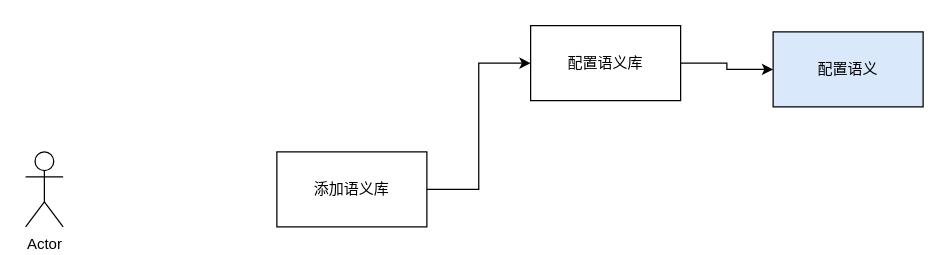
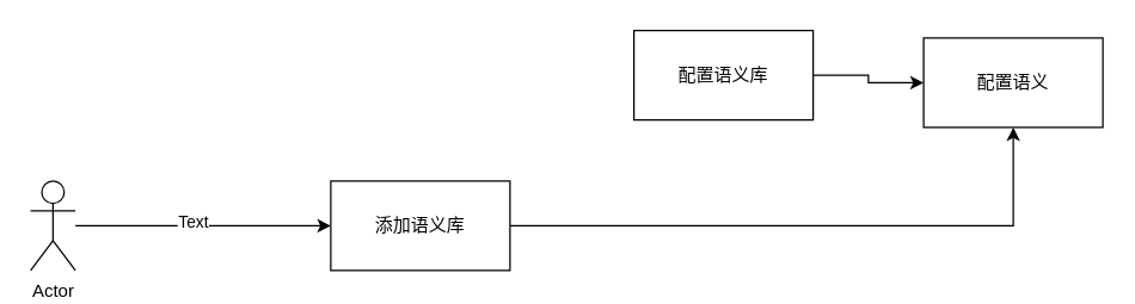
- <mxCell id="9" value="配置语义" style="rounded=0;whiteSpace=wrap;html=1;fillColor=#dae8fc;" vertex="1" parent="1"><mxGeometry x="618" y="25" width="120" height="60" as="geometry" /></mxCell>
+ <mxCell id="9" value="配置语义" style="rounded=0;whiteSpace=wrap;html=1;" vertex="1" parent="1"><mxGeometry x="618" y="25" width="120" height="60" as="geometry" /></mxCell>
- <mxCell id="5" style="edgeStyle=orthogonalEdgeStyle;rounded=0;orthogonalLoop=1;jettySize=auto;html=1;entryX=0;entryY=0.5;entryDx=0;entryDy=0;" edge="1" parent="1" source="6" target="8"><mxGeometry relative="1" as="geometry" /></mxCell>
+ <mxCell id="5" style="edgeStyle=orthogonalEdgeStyle;rounded=0;orthogonalLoop=1;jettySize=auto;html=1;" edge="1" parent="1" source="6" target="9"><mxGeometry relative="1" as="geometry" /></mxCell>
+ <mxCell id="2" style="edgeStyle=orthogonalEdgeStyle;rounded=0;orthogonalLoop=1;jettySize=auto;html=1;" edge="1" parent="1" source="4" target="6"><mxGeometry relative="1" as="geometry" /></mxCell>
+ <mxCell id="3" value="Text" style="edgeLabel;html=1;align=center;verticalAlign=middle;resizable=0;points=[];" vertex="1" connectable="0" parent="2"><mxGeometry x="-0.091" y="3" relative="1" as="geometry"><mxPoint as="offset" /></mxGeometry></mxCell>
